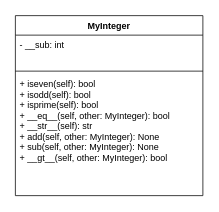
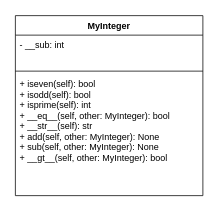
- <mxCell id="5" value="+ iseven(self): bool&#10;+ isodd(self): bool&#10;+ isprime(self): bool&#10;+ __eq__(self, other: MyInteger): bool&#10;+ __str__(self): str&#10;+ add(self, other: MyInteger): None&#10;+ sub(self, other: MyInteger): None&#10;+ __gt__(self, other: MyInteger): bool" style="text;strokeColor=none;fillColor=none;align=left;verticalAlign=top;spacingLeft=4;spacingRight=4;overflow=hidden;rotatable=0;points=[[0,0.5],[1,0.5]];portConstraint=eastwest;" vertex="1" parent="2"><mxGeometry y="78" width="250" height="162" as="geometry" /></mxCell>
+ <mxCell id="5" value="+ iseven(self): bool&#10;+ isodd(self): bool&#10;+ isprime(self): int&#10;+ __eq__(self, other: MyInteger): bool&#10;+ __str__(self): str&#10;+ add(self, other: MyInteger): None&#10;+ sub(self, other: MyInteger): None&#10;+ __gt__(self, other: MyInteger): bool" style="text;strokeColor=none;fillColor=none;align=left;verticalAlign=top;spacingLeft=4;spacingRight=4;overflow=hidden;rotatable=0;points=[[0,0.5],[1,0.5]];portConstraint=eastwest;" vertex="1" parent="2"><mxGeometry y="78" width="250" height="162" as="geometry" /></mxCell>
